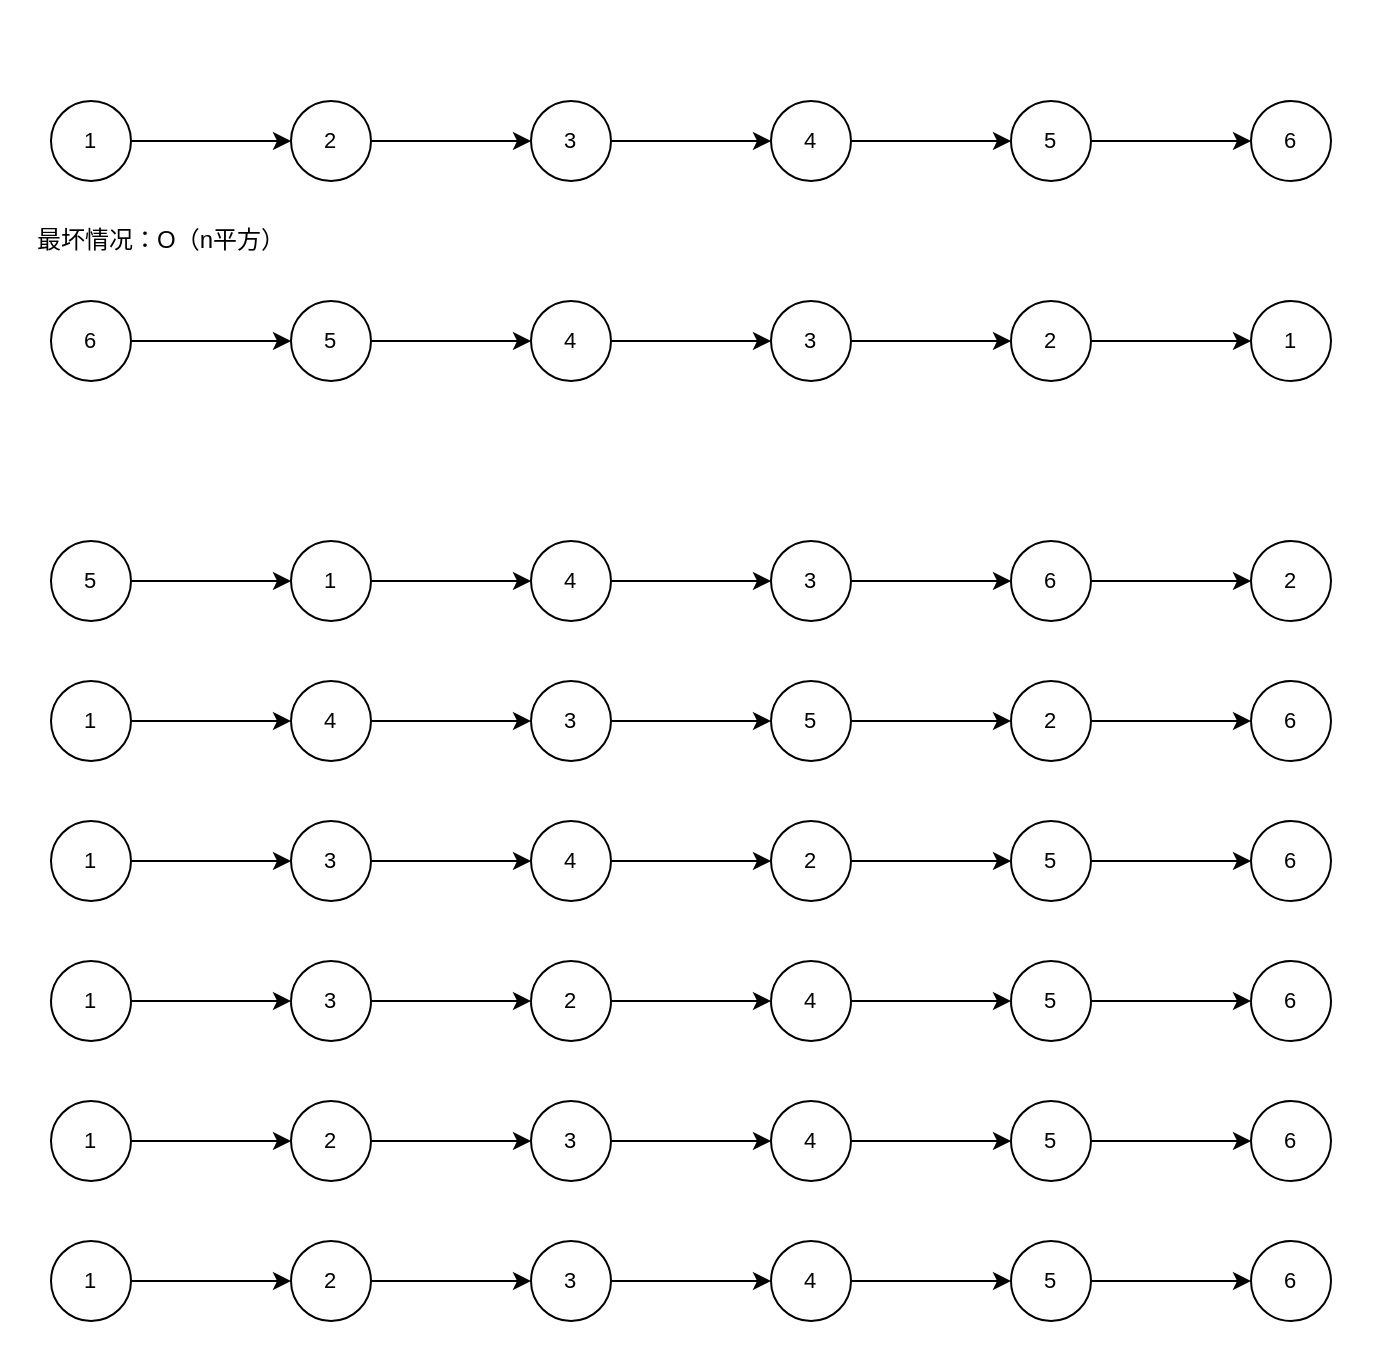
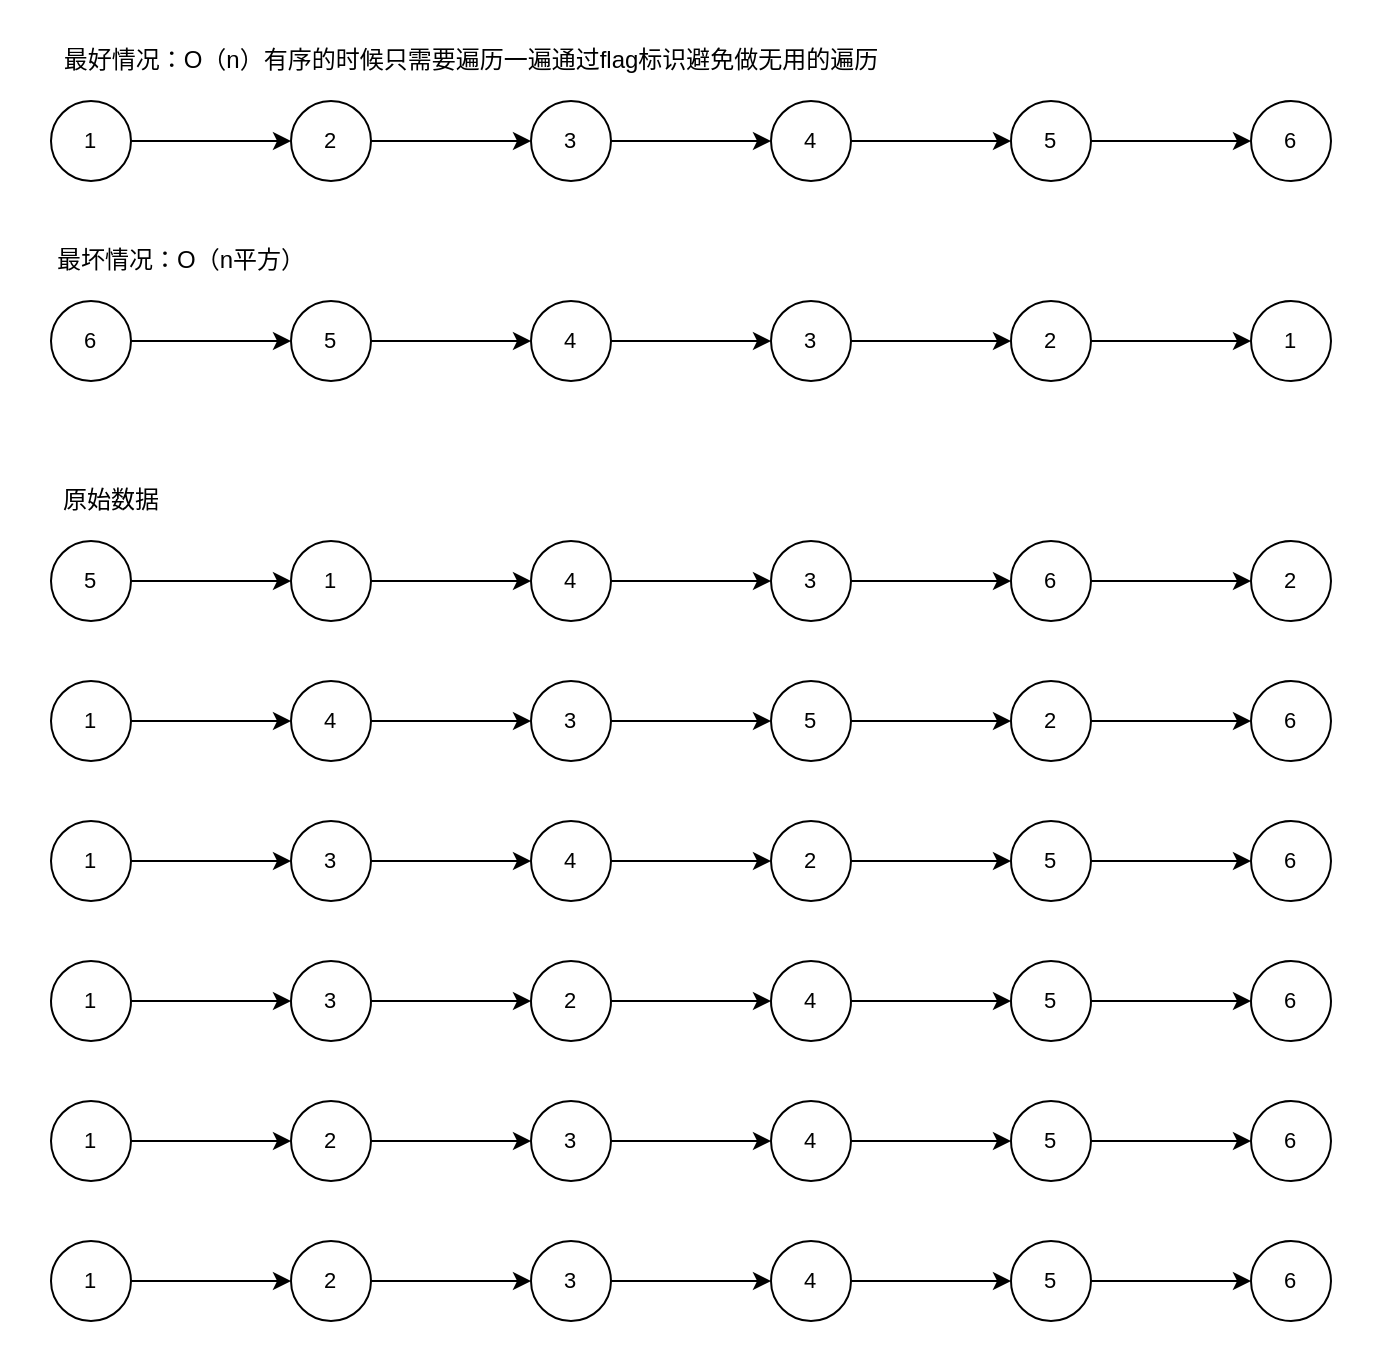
+ <mxCell id="24" value="最好情况：O（n）有序的时候只需要遍历一遍通过flag标识避免做无用的遍历" style="text;html=1;align=center;verticalAlign=middle;resizable=0;points=[];autosize=1;strokeColor=none;fillColor=none;" vertex="1" parent="1"><mxGeometry x="25" y="20" width="420" height="20" as="geometry" /></mxCell>
- <mxCell id="25" value="最坏情况：O（n平方）" style="text;html=1;align=center;verticalAlign=middle;resizable=0;points=[];autosize=1;strokeColor=none;fillColor=none;" vertex="1" parent="1"><mxGeometry x="10" y="110" width="140" height="20" as="geometry" /></mxCell>
+ <mxCell id="25" value="最坏情况：O（n平方）" style="text;html=1;align=center;verticalAlign=middle;resizable=0;points=[];autosize=1;strokeColor=none;fillColor=none;" vertex="1" parent="1"><mxGeometry x="20" y="120" width="140" height="20" as="geometry" /></mxCell>
+ <mxCell id="37" value="原始数据" style="text;html=1;align=center;verticalAlign=middle;resizable=0;points=[];autosize=1;strokeColor=none;fillColor=none;" vertex="1" parent="1"><mxGeometry x="25" y="240" width="60" height="20" as="geometry" /></mxCell>
